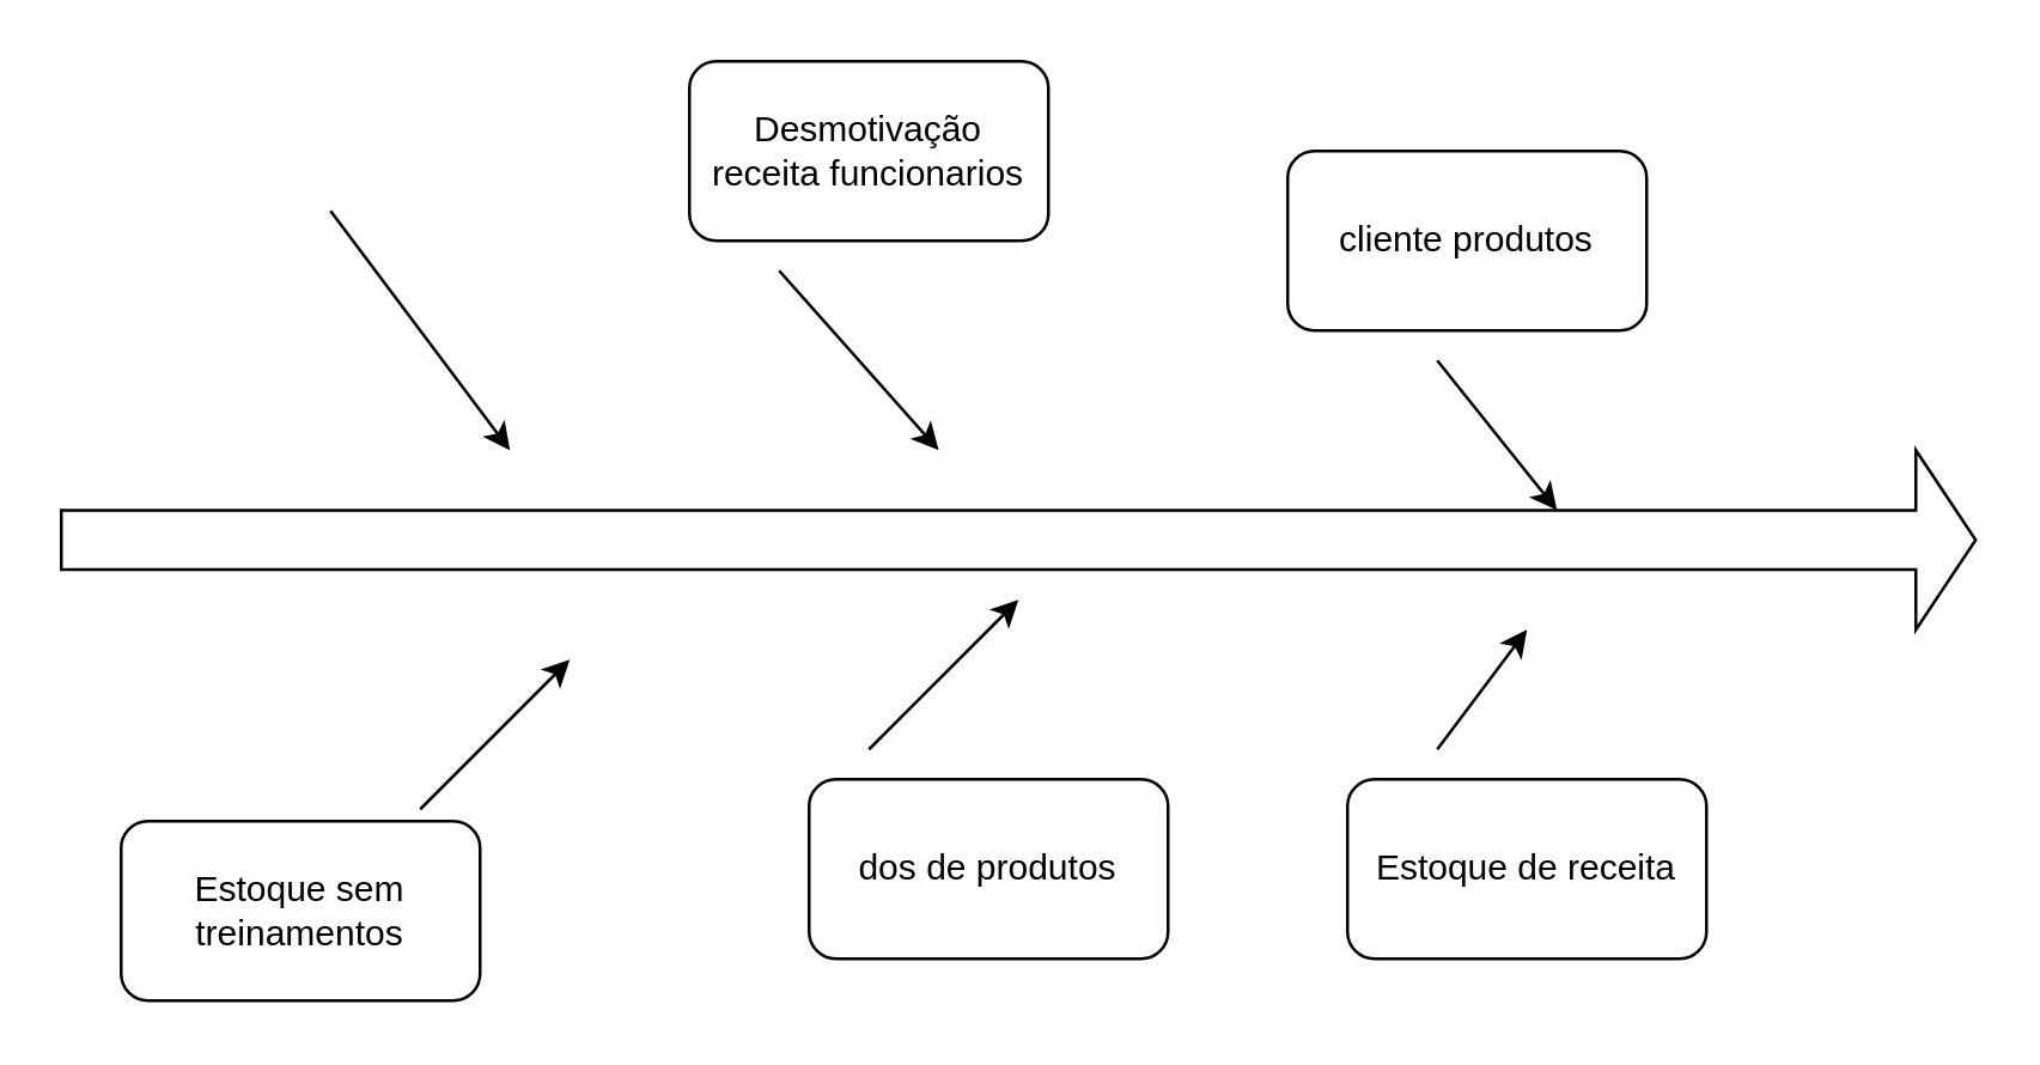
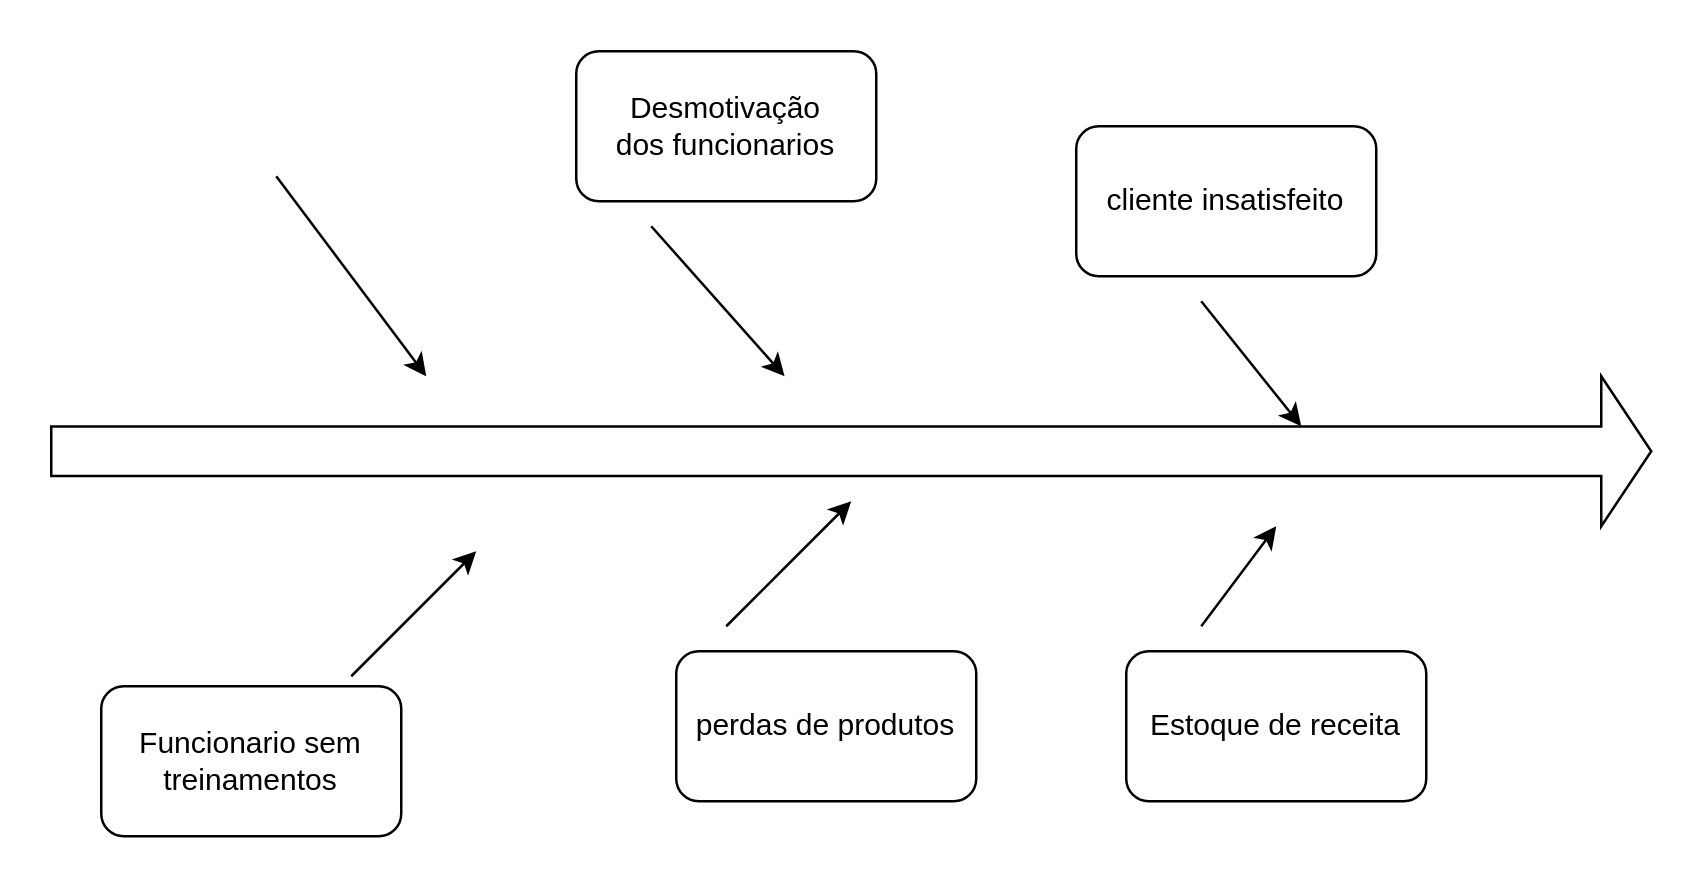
- <mxCell id="6" value="Desmotivação &lt;br&gt;receita funcionarios" style="rounded=1;whiteSpace=wrap;html=1;" vertex="1" parent="1"><mxGeometry x="230" y="20" width="120" height="60" as="geometry" /></mxCell>
+ <mxCell id="6" value="Desmotivação &lt;br&gt;dos funcionarios" style="rounded=1;whiteSpace=wrap;html=1;" vertex="1" parent="1"><mxGeometry x="230" y="20" width="120" height="60" as="geometry" /></mxCell>
- <mxCell id="7" value="cliente&amp;nbsp;produtos" style="rounded=1;whiteSpace=wrap;html=1;" vertex="1" parent="1"><mxGeometry x="430" y="50" width="120" height="60" as="geometry" /></mxCell>
+ <mxCell id="7" value="cliente&amp;nbsp;insatisfeito" style="rounded=1;whiteSpace=wrap;html=1;" vertex="1" parent="1"><mxGeometry x="430" y="50" width="120" height="60" as="geometry" /></mxCell>
- <mxCell id="3" value="dos de produtos" style="rounded=1;whiteSpace=wrap;html=1;" vertex="1" parent="1"><mxGeometry x="270" y="260" width="120" height="60" as="geometry" /></mxCell>
+ <mxCell id="3" value="perdas de produtos" style="rounded=1;whiteSpace=wrap;html=1;" vertex="1" parent="1"><mxGeometry x="270" y="260" width="120" height="60" as="geometry" /></mxCell>
- <mxCell id="5" value="Estoque sem treinamentos" style="rounded=1;whiteSpace=wrap;html=1;" vertex="1" parent="1"><mxGeometry x="40" y="274" width="120" height="60" as="geometry" /></mxCell>
+ <mxCell id="5" value="Funcionario sem treinamentos" style="rounded=1;whiteSpace=wrap;html=1;" vertex="1" parent="1"><mxGeometry x="40" y="274" width="120" height="60" as="geometry" /></mxCell>
